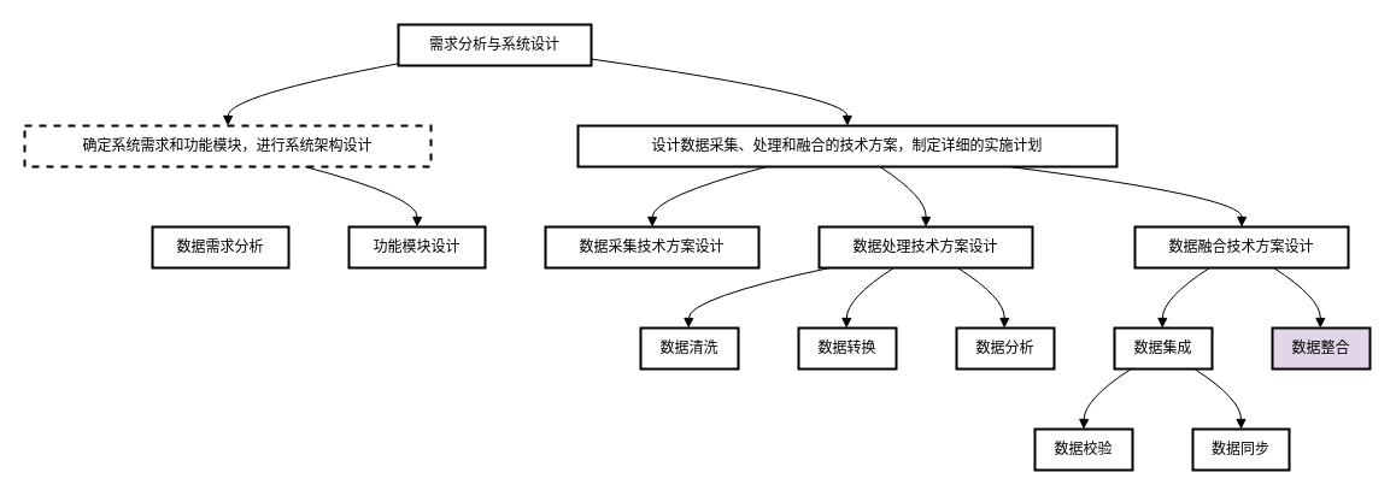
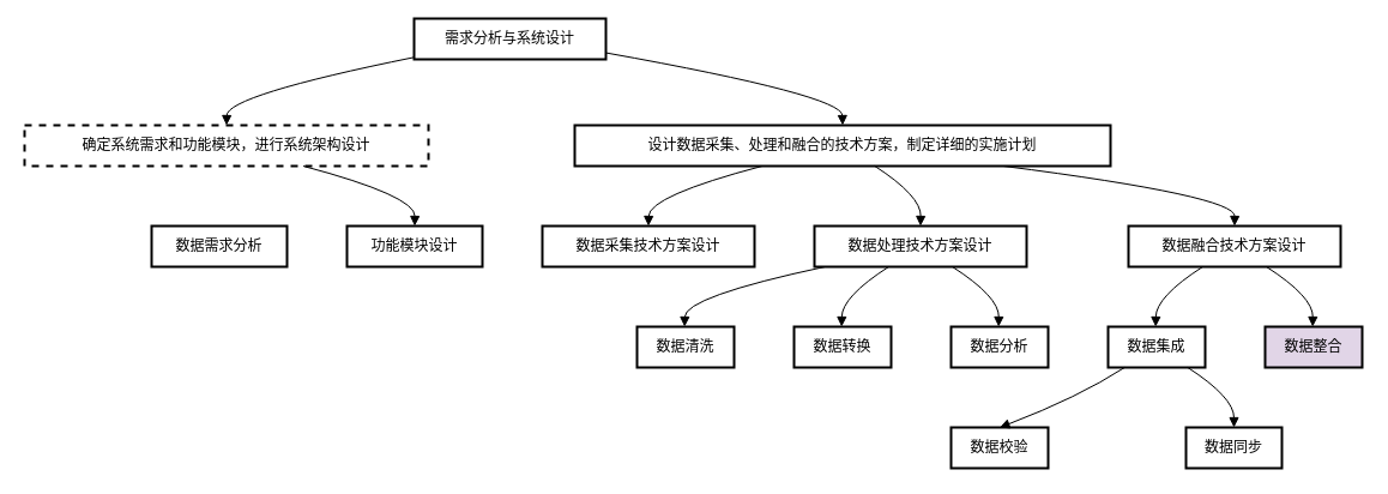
- <mxCell id="2" value="需求分析与系统设计" style="whiteSpace=wrap;strokeWidth=2;" vertex="1" parent="1"><mxGeometry x="330" width="160" height="34" as="geometry" y="20" /></mxCell>
+ <mxCell id="2" value="需求分析与系统设计" style="whiteSpace=wrap;strokeWidth=2;" vertex="1" parent="1"><mxGeometry x="345" y="15" width="160" height="34" as="geometry" /></mxCell>
- <mxCell id="15" value="数据校验" style="whiteSpace=wrap;strokeWidth=2;" vertex="1" parent="1"><mxGeometry x="858" y="356" width="81" height="34" as="geometry" /></mxCell>
+ <mxCell id="15" value="数据校验" style="whiteSpace=wrap;strokeWidth=2;" vertex="1" parent="1"><mxGeometry x="793" y="356" width="81" height="34" as="geometry" /></mxCell>
